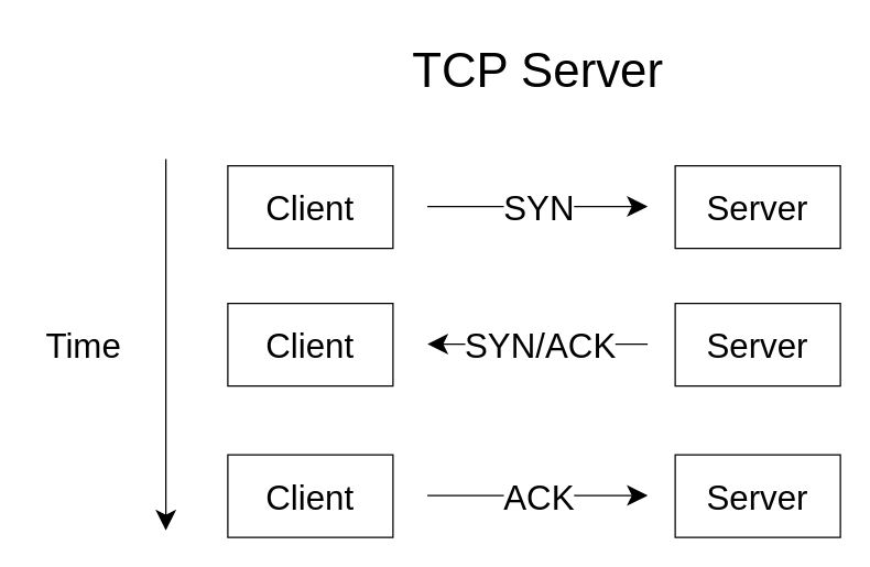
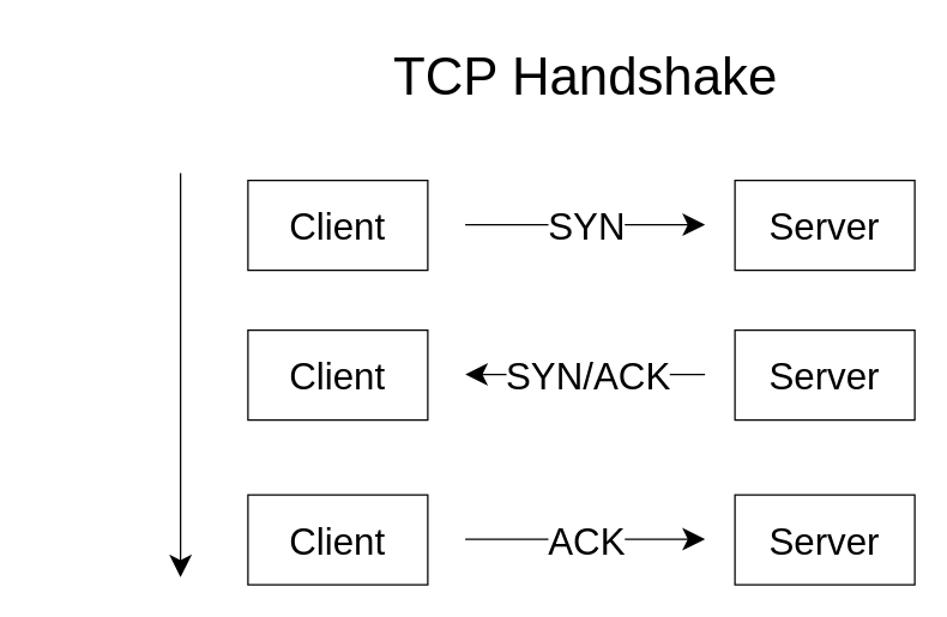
- <mxCell id="16" value="&lt;font style=&quot;font-size: 35px;&quot;&gt;TCP Server&lt;/font&gt;" style="text;html=1;align=center;verticalAlign=middle;resizable=0;points=[];autosize=1;strokeColor=none;fillColor=none;fontSize=25;" vertex="1" parent="1"><mxGeometry x="250" y="20" width="280" height="60" as="geometry" /></mxCell>
+ <mxCell id="16" value="&lt;font style=&quot;font-size: 35px;&quot;&gt;TCP Handshake&lt;/font&gt;" style="text;html=1;align=center;verticalAlign=middle;resizable=0;points=[];autosize=1;strokeColor=none;fillColor=none;fontSize=25;" vertex="1" parent="1"><mxGeometry x="250" y="20" width="280" height="60" as="geometry" /></mxCell>
- <mxCell id="15" value="Time" style="text;html=1;align=center;verticalAlign=middle;resizable=0;points=[];autosize=1;strokeColor=none;fillColor=none;fontSize=25;" vertex="1" parent="1"><mxGeometry x="20" y="230" width="80" height="40" as="geometry" /></mxCell>
